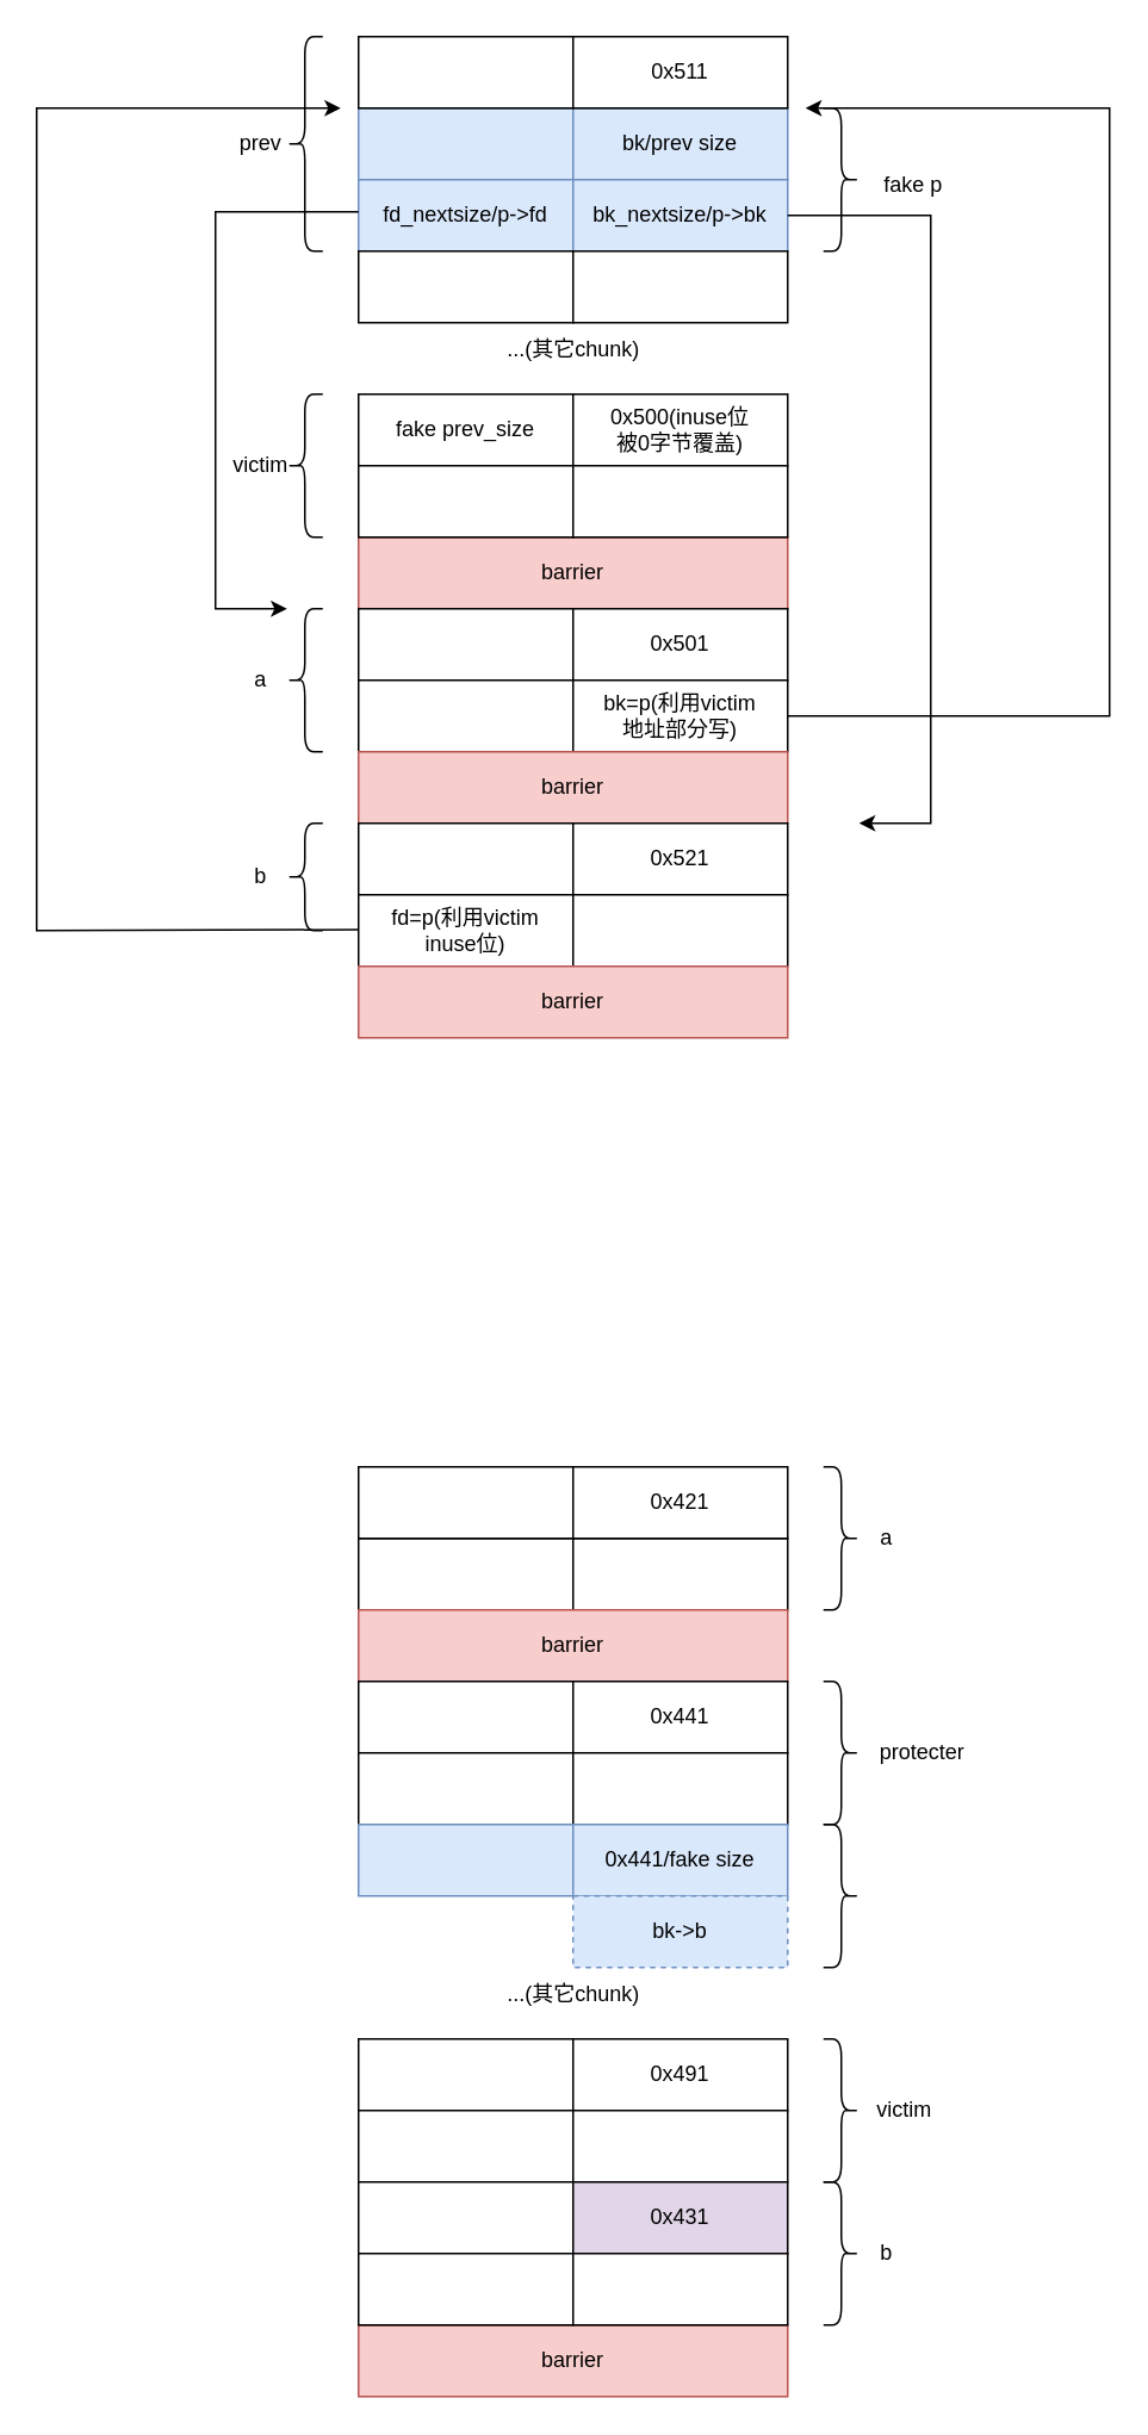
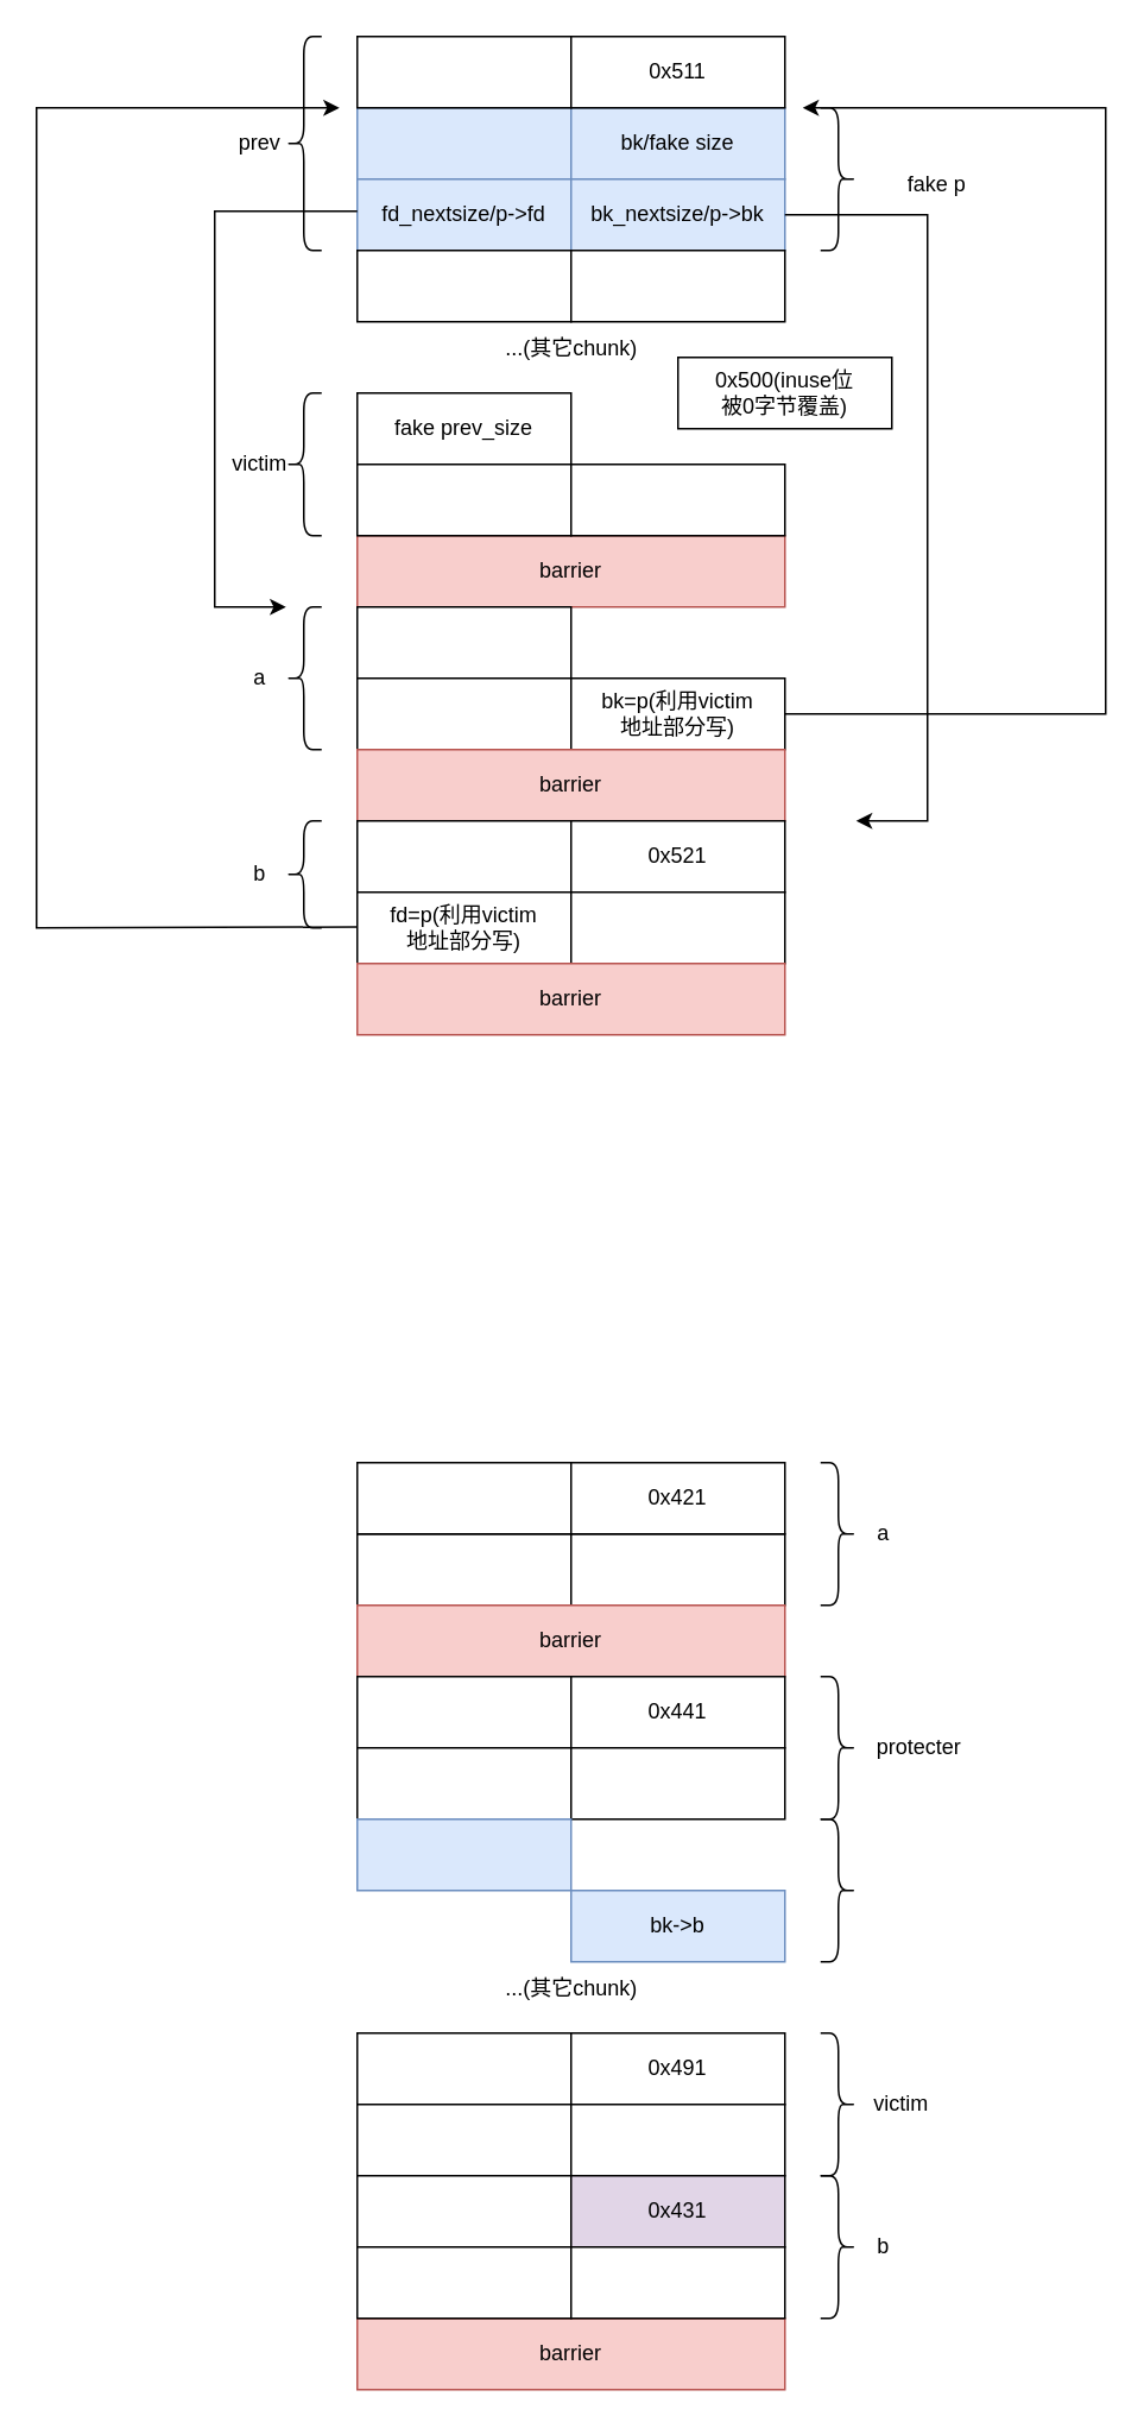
- <mxCell id="3" value="bk/prev size" style="rounded=0;whiteSpace=wrap;html=1;fillColor=#dae8fc;strokeColor=#6c8ebf;" parent="1" vertex="1"><mxGeometry x="320" y="60" width="120" height="40" as="geometry" /></mxCell>
+ <mxCell id="3" value="bk/fake size" style="rounded=0;whiteSpace=wrap;html=1;fillColor=#dae8fc;strokeColor=#6c8ebf;" parent="1" vertex="1"><mxGeometry x="320" y="60" width="120" height="40" as="geometry" /></mxCell>
- <mxCell id="27" value="fake p" style="text;html=1;align=center;verticalAlign=middle;resizable=0;points=[];autosize=1;strokeColor=none;fillColor=none;" parent="1" vertex="1"><mxGeometry x="480" y="88" width="60" height="30" as="geometry" /></mxCell>
+ <mxCell id="27" value="fake p" style="text;html=1;align=center;verticalAlign=middle;resizable=0;points=[];autosize=1;strokeColor=none;fillColor=none;" parent="1" vertex="1"><mxGeometry x="495" y="88" width="60" height="30" as="geometry" /></mxCell>
- <mxCell id="7" value="0x500(inuse位&lt;br&gt;被0字节覆盖)" style="rounded=0;whiteSpace=wrap;html=1;" parent="1" vertex="1"><mxGeometry x="320" y="220" width="120" height="40" as="geometry" /></mxCell>
+ <mxCell id="7" value="0x500(inuse位&lt;br&gt;被0字节覆盖)" style="rounded=0;whiteSpace=wrap;html=1;" parent="1" vertex="1"><mxGeometry x="380" y="200" width="120" height="40" as="geometry" /></mxCell>
- <mxCell id="10" value="0x501" style="rounded=0;whiteSpace=wrap;html=1;" parent="1" vertex="1"><mxGeometry x="320" y="340" width="120" height="40" as="geometry" /></mxCell>
- <mxCell id="16" value="fd=p(利用victim&lt;br style=&quot;border-color: var(--border-color);&quot;&gt;inuse位)" style="rounded=0;whiteSpace=wrap;html=1;" parent="1" vertex="1"><mxGeometry x="200" y="500" width="120" height="40" as="geometry" /></mxCell>
+ <mxCell id="16" value="fd=p(利用victim&lt;br style=&quot;border-color: var(--border-color);&quot;&gt;地址部分写)" style="rounded=0;whiteSpace=wrap;html=1;" parent="1" vertex="1"><mxGeometry x="200" y="500" width="120" height="40" as="geometry" /></mxCell>
- <mxCell id="49" value="0x441/fake size" style="rounded=0;whiteSpace=wrap;html=1;fillColor=#dae8fc;strokeColor=#6c8ebf;" parent="1" vertex="1"><mxGeometry x="320" y="1020" width="120" height="40" as="geometry" /></mxCell>
- <mxCell id="50" value="bk-&amp;gt;b" style="rounded=0;whiteSpace=wrap;html=1;fillColor=#dae8fc;strokeColor=#6c8ebf;dashed=1;" parent="1" vertex="1"><mxGeometry x="320" y="1060" width="120" height="40" as="geometry" /></mxCell>
+ <mxCell id="50" value="bk-&amp;gt;b" style="rounded=0;whiteSpace=wrap;html=1;fillColor=#dae8fc;strokeColor=#6c8ebf;" parent="1" vertex="1"><mxGeometry x="320" y="1060" width="120" height="40" as="geometry" /></mxCell>
